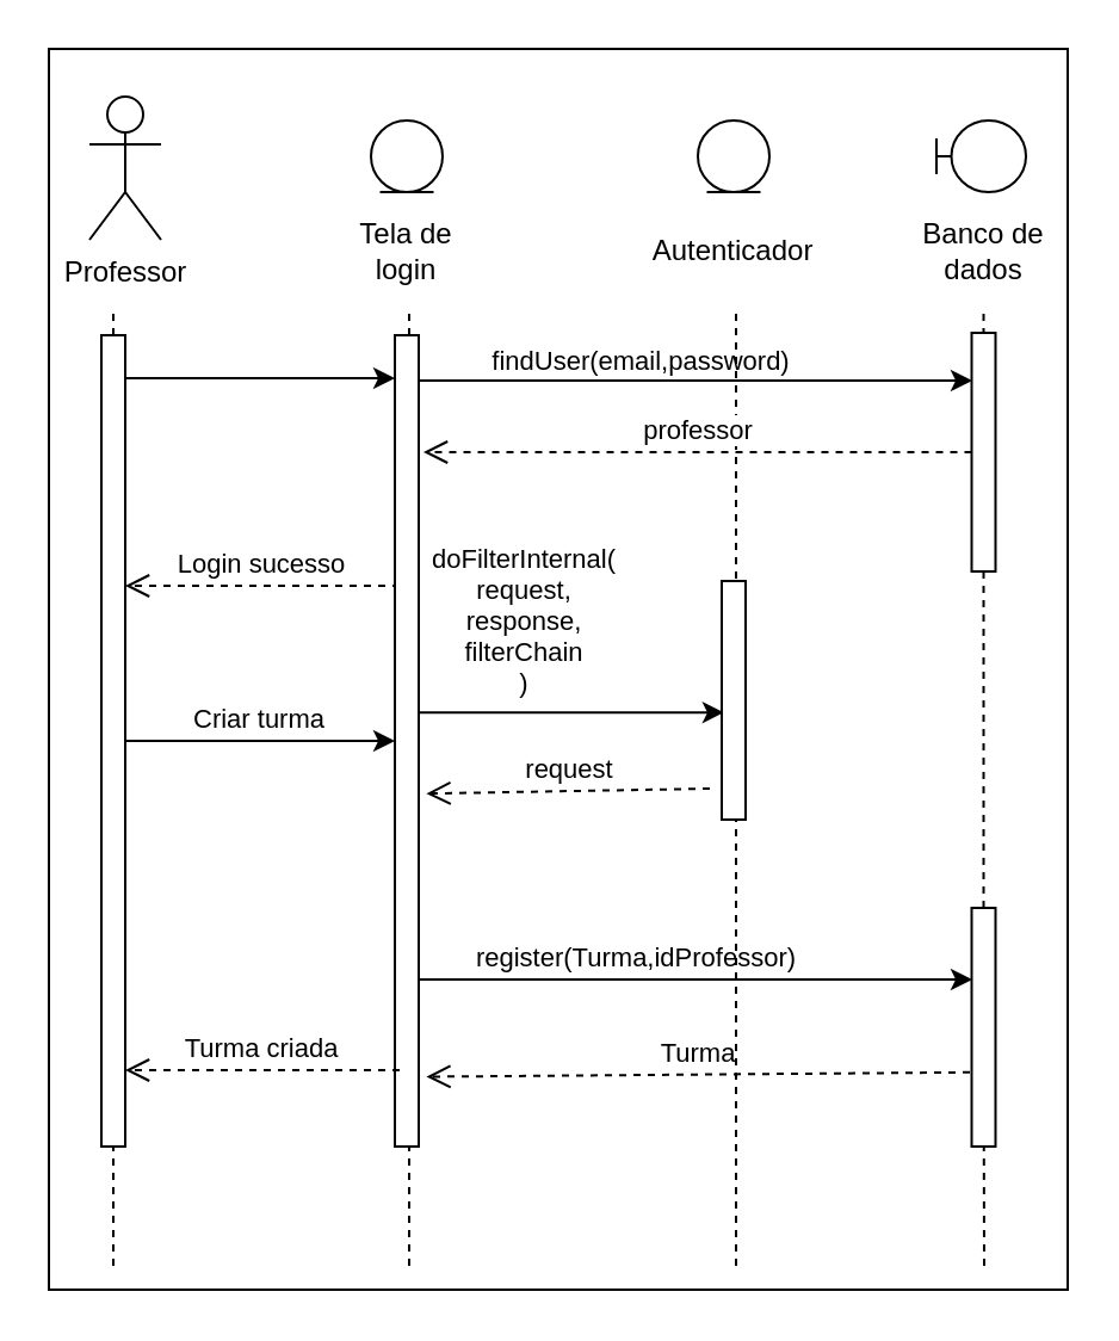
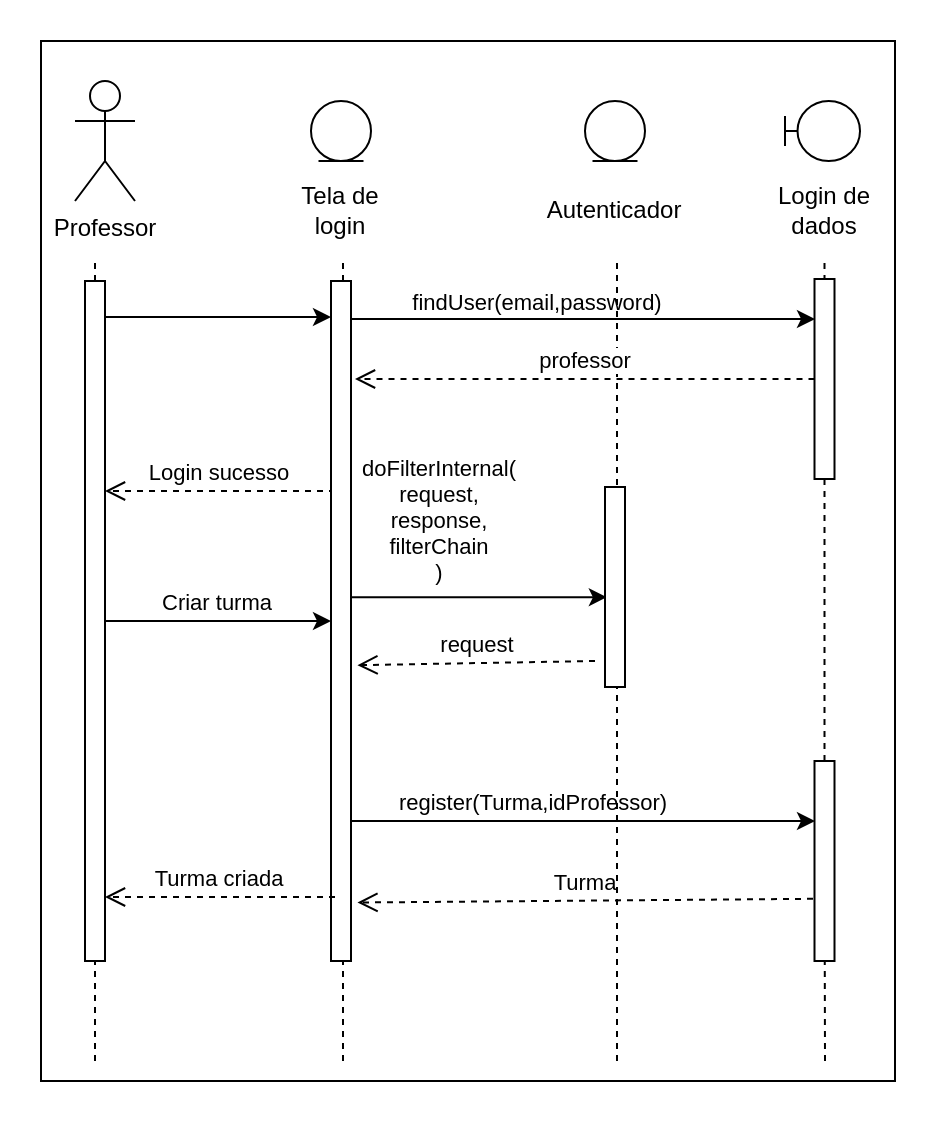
- <mxCell id="31" value="Banco de dados" style="text;html=1;align=center;verticalAlign=middle;whiteSpace=wrap;rounded=0;" vertex="1" parent="1"><mxGeometry x="381.75" y="90" width="60" height="30" as="geometry" /></mxCell>
+ <mxCell id="31" value="Login de dados" style="text;html=1;align=center;verticalAlign=middle;whiteSpace=wrap;rounded=0;" vertex="1" parent="1"><mxGeometry x="381.75" y="90" width="60" height="30" as="geometry" /></mxCell>
